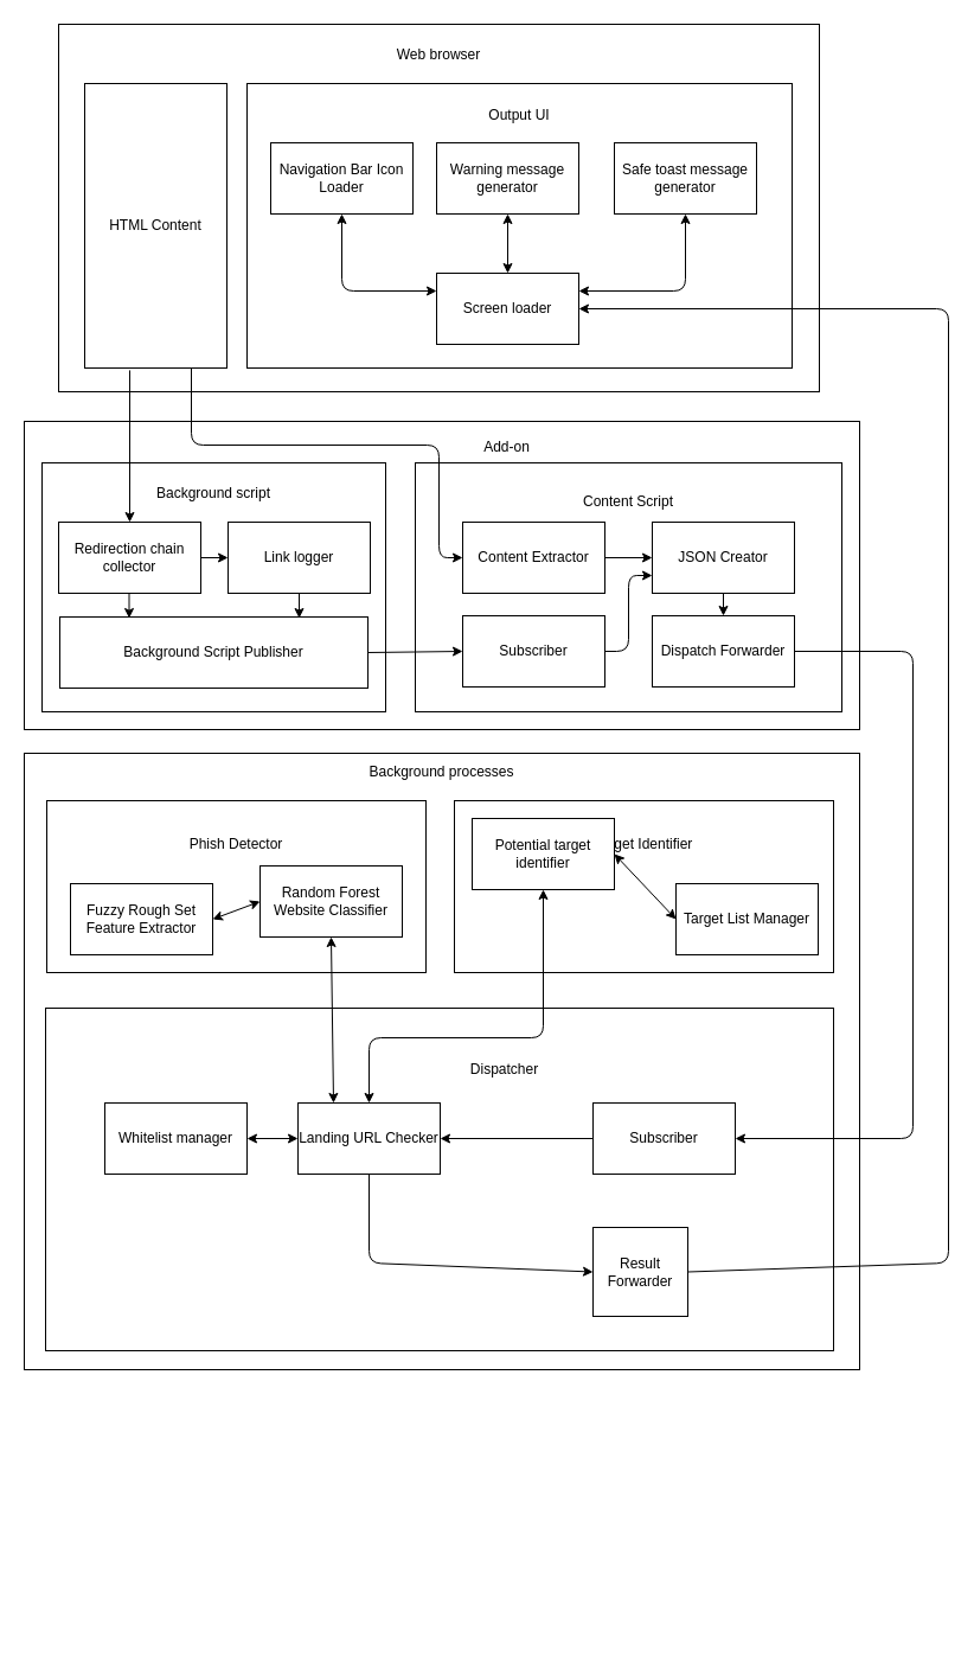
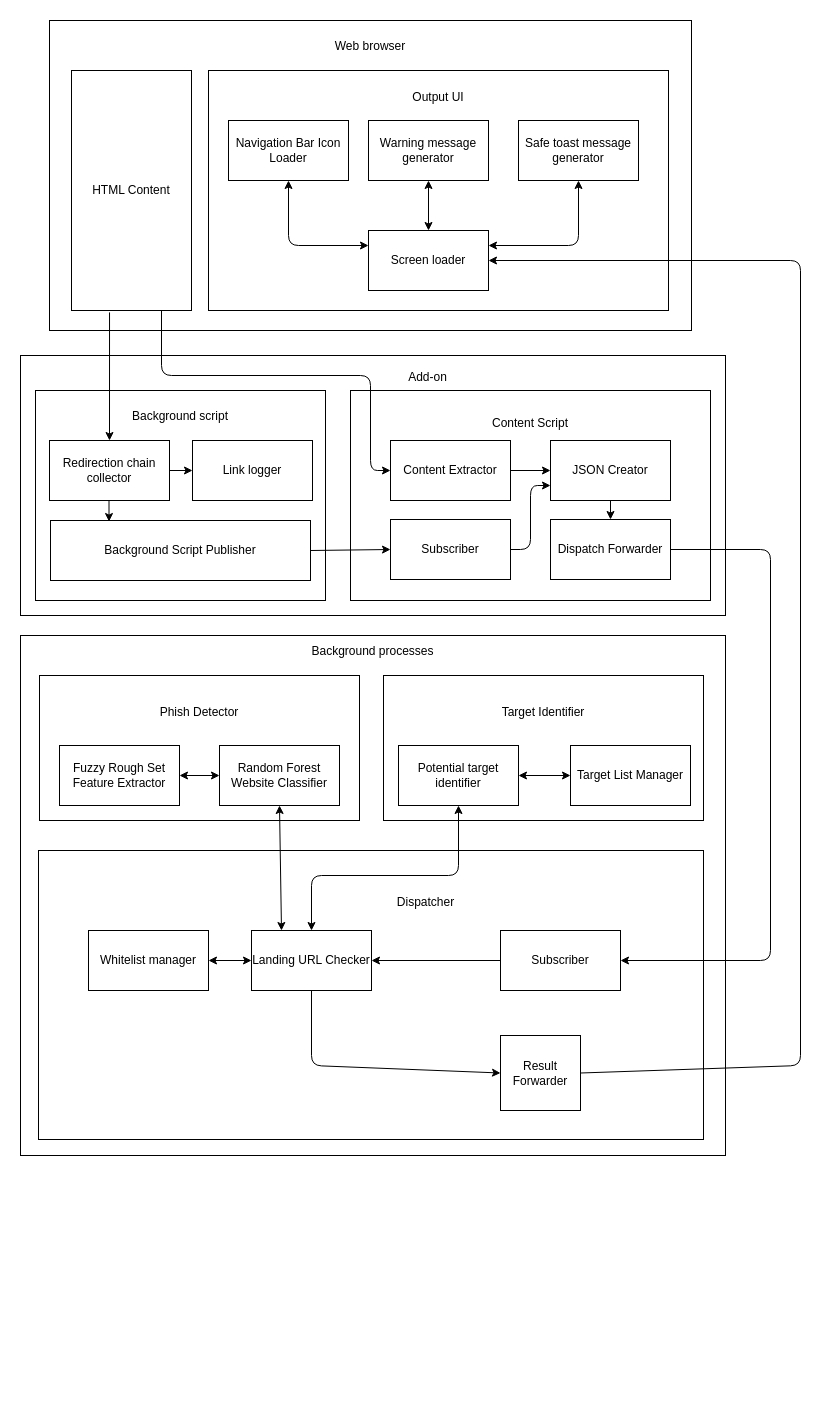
- <mxCell id="33" value="" style="endArrow=classic;html=1;exitX=0.5;exitY=1;exitDx=0;exitDy=0;entryX=0.777;entryY=0.017;entryDx=0;entryDy=0;entryPerimeter=0;" parent="1" source="16" target="17" edge="1"><mxGeometry width="50" height="50" relative="1" as="geometry"><mxPoint x="80" y="425" as="sourcePoint" /><mxPoint x="130" y="375" as="targetPoint" /></mxGeometry></mxCell>
- <mxCell id="27" value="Potential target identifier" style="rounded=0;whiteSpace=wrap;html=1;strokeColor=#000000;fillColor=#ffffff;" parent="1" vertex="1"><mxGeometry x="398" y="690" width="120" height="60" as="geometry" /></mxCell>
+ <mxCell id="27" value="Potential target identifier" style="rounded=0;whiteSpace=wrap;html=1;strokeColor=#000000;fillColor=#ffffff;" parent="1" vertex="1"><mxGeometry x="398" y="745" width="120" height="60" as="geometry" /></mxCell>
- <mxCell id="23" value="Random Forest&lt;br&gt;Website Classifier" style="rounded=0;whiteSpace=wrap;html=1;strokeColor=#000000;fillColor=#ffffff;" parent="1" vertex="1"><mxGeometry x="219" y="730" width="120" height="60" as="geometry" /></mxCell>
+ <mxCell id="23" value="Random Forest&lt;br&gt;Website Classifier" style="rounded=0;whiteSpace=wrap;html=1;strokeColor=#000000;fillColor=#ffffff;" parent="1" vertex="1"><mxGeometry x="219" y="745" width="120" height="60" as="geometry" /></mxCell>
